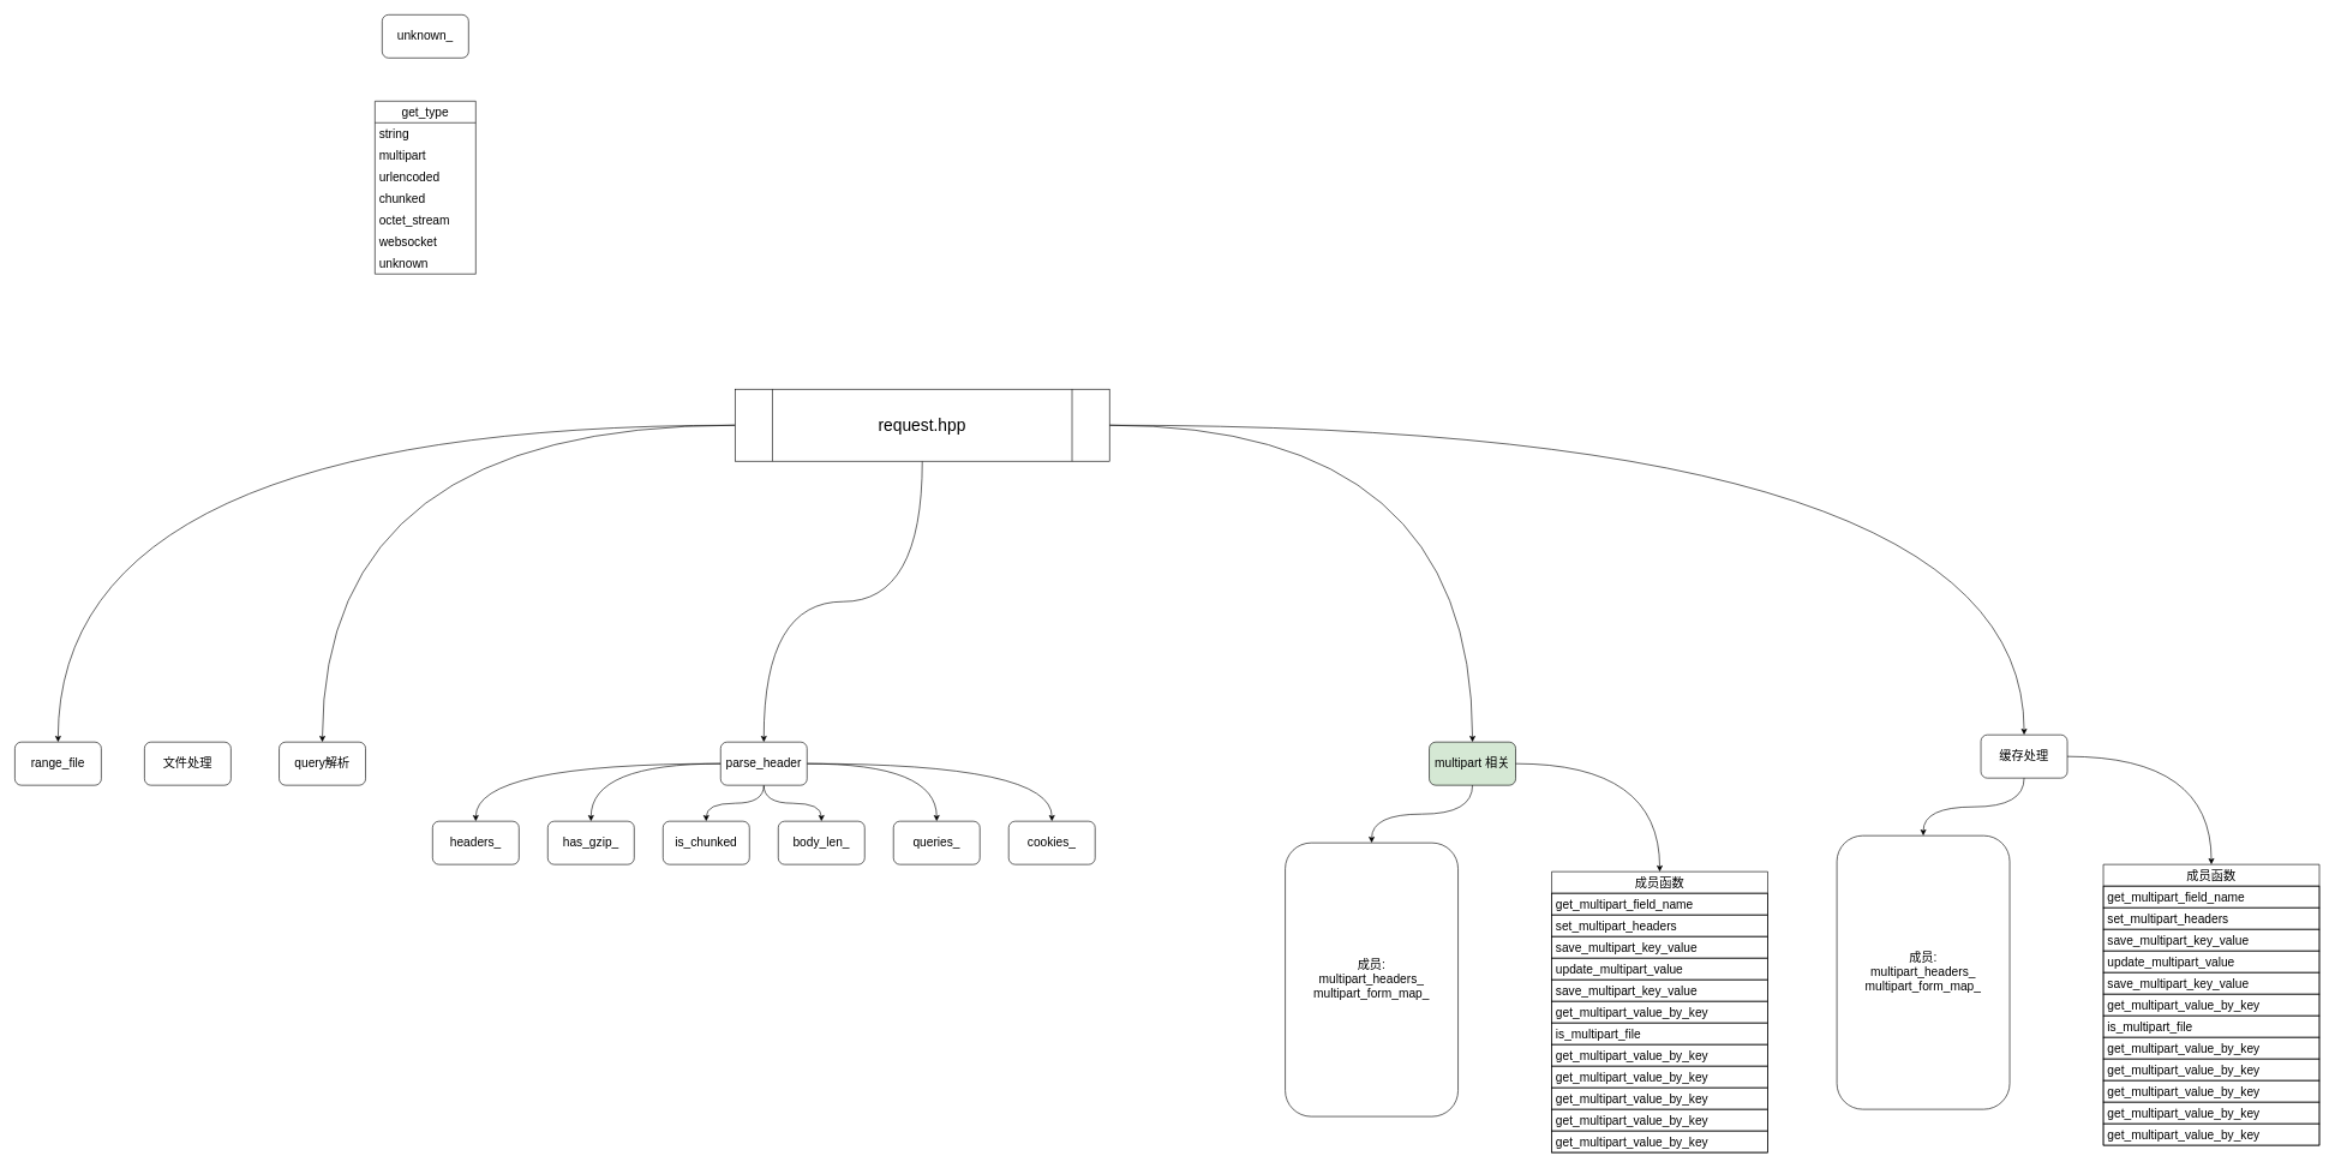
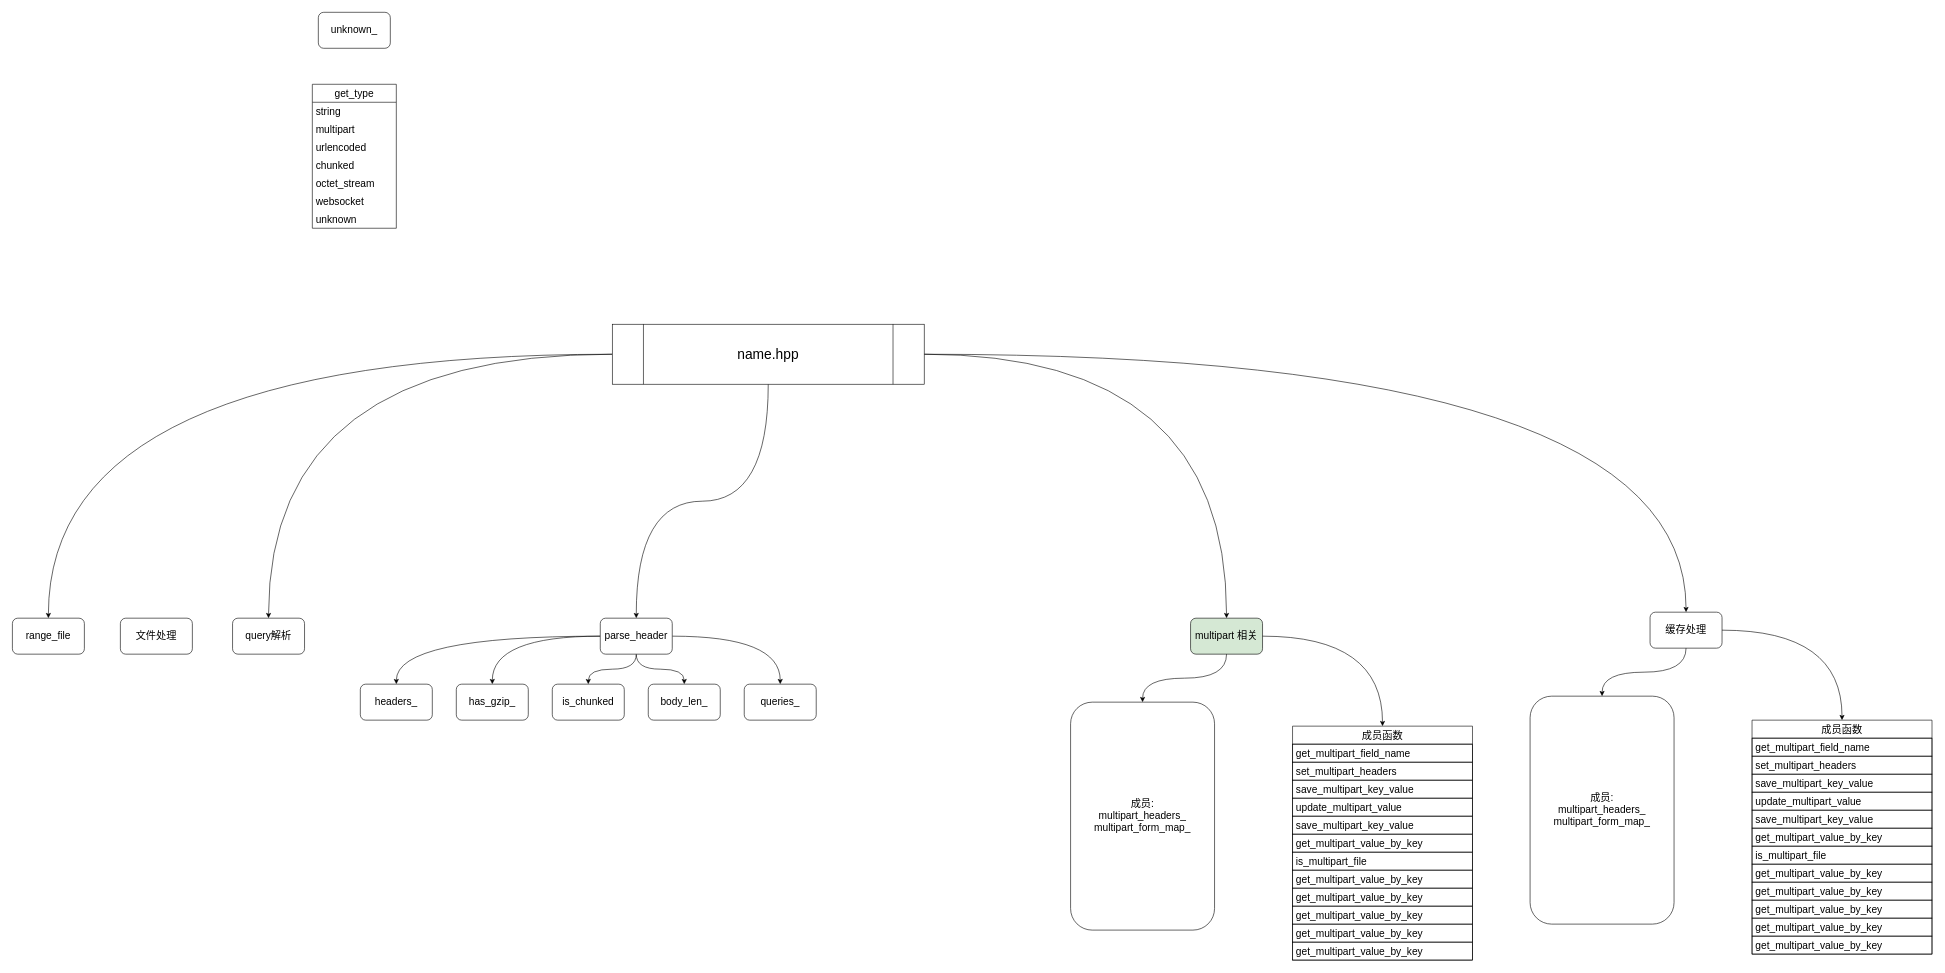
- <mxCell id="30" value="request.hpp" style="shape=process;whiteSpace=wrap;html=1;backgroundOutline=1;labelBorderColor=none;fontSize=23;strokeColor=default;" vertex="1" parent="1"><mxGeometry x="1020" y="540" width="520" height="100" as="geometry" /></mxCell>
+ <mxCell id="30" value="name.hpp" style="shape=process;whiteSpace=wrap;html=1;backgroundOutline=1;labelBorderColor=none;fontSize=23;strokeColor=default;" vertex="1" parent="1"><mxGeometry x="1020" y="540" width="520" height="100" as="geometry" /></mxCell>
- <mxCell id="7" style="edgeStyle=orthogonalEdgeStyle;curved=1;rounded=0;orthogonalLoop=1;jettySize=auto;html=1;fontSize=17;" edge="1" parent="1" source="8" target="13"><mxGeometry relative="1" as="geometry" /></mxCell>
- <mxCell id="13" value="cookies_" style="whiteSpace=wrap;html=1;rounded=1;fontSize=17;" vertex="1" parent="1"><mxGeometry x="1400" y="1140" width="120" height="60" as="geometry" /></mxCell>
